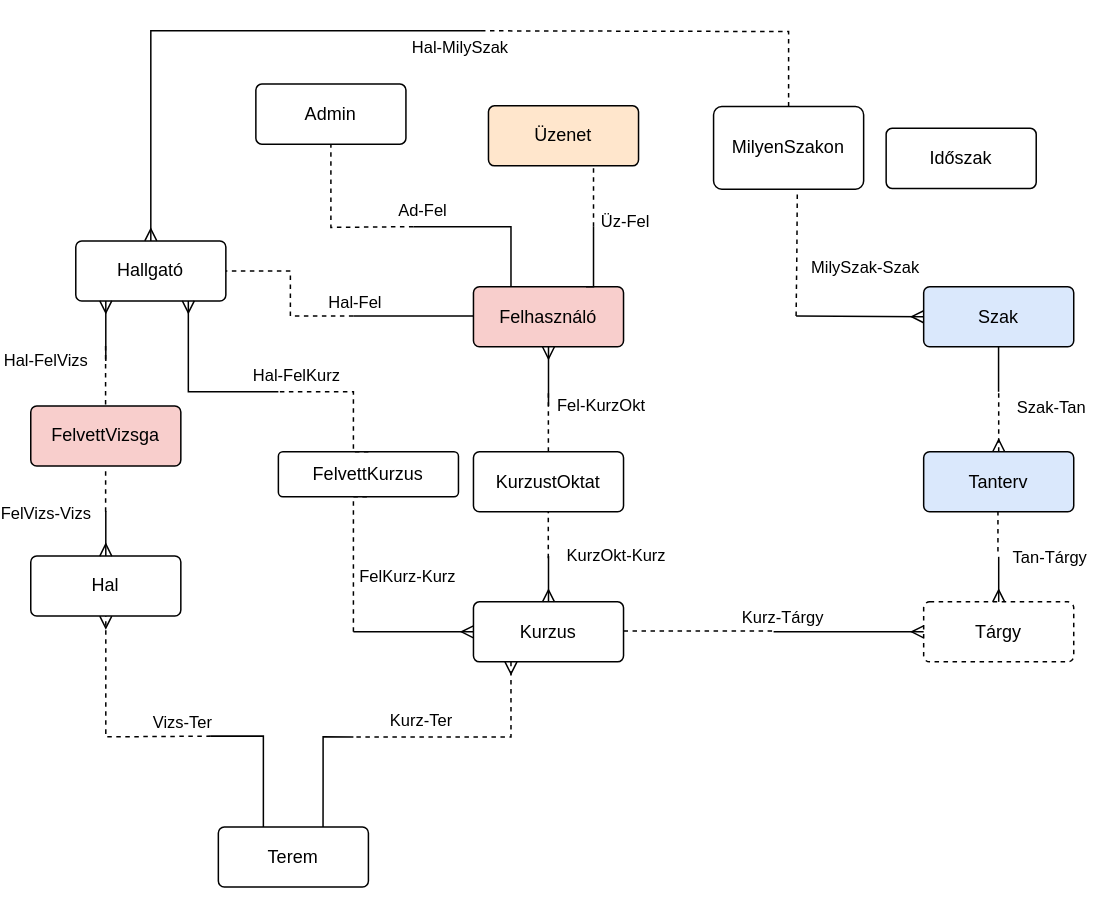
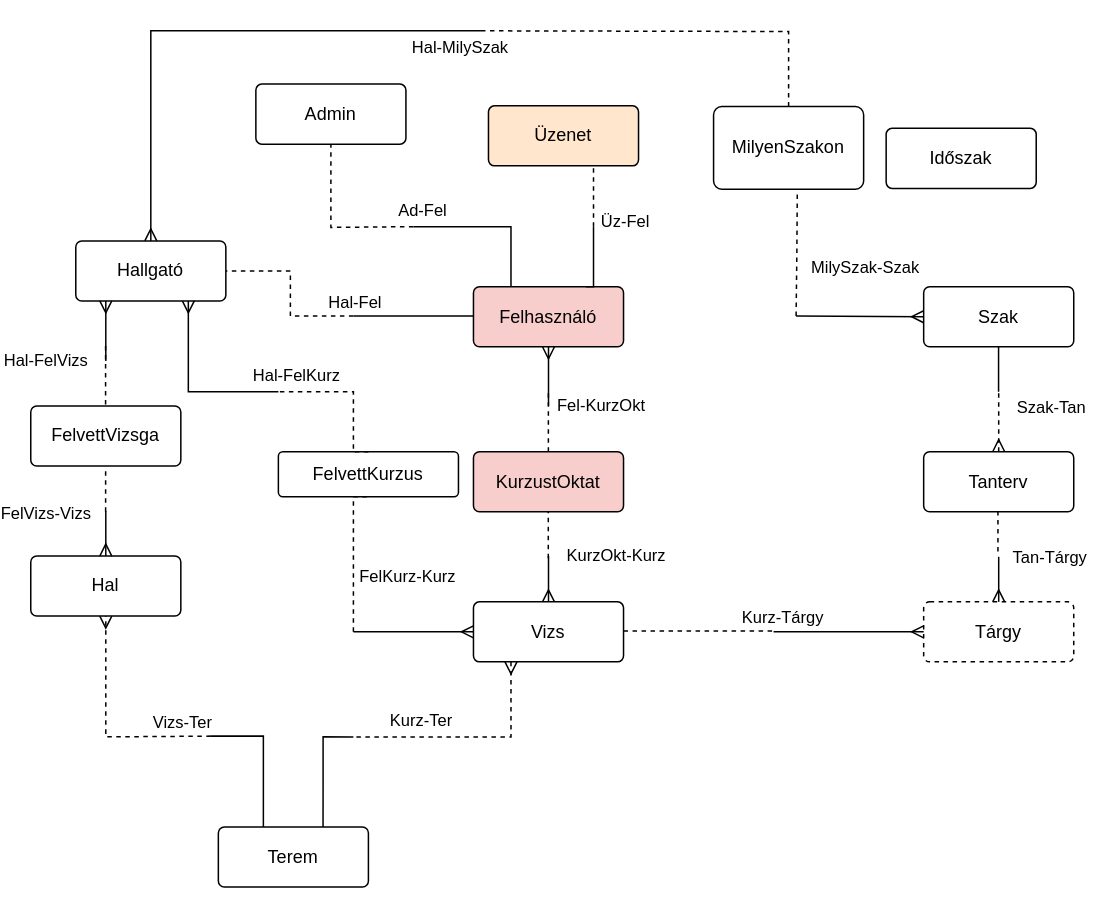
- <mxCell id="6" value="Szak" style="rounded=1;arcSize=10;whiteSpace=wrap;html=1;align=center;fillColor=#dae8fc;" parent="1" vertex="1"><mxGeometry x="615" y="190.52" width="100" height="40" as="geometry" /></mxCell>
+ <mxCell id="6" value="Szak" style="rounded=1;arcSize=10;whiteSpace=wrap;html=1;align=center;" parent="1" vertex="1"><mxGeometry x="615" y="190.52" width="100" height="40" as="geometry" /></mxCell>
- <mxCell id="31" value="FelvettVizsga" style="rounded=1;arcSize=10;whiteSpace=wrap;html=1;align=center;fillColor=#f8cecc;" parent="1" vertex="1"><mxGeometry x="20" y="270" width="100" height="40" as="geometry" /></mxCell>
+ <mxCell id="31" value="FelvettVizsga" style="rounded=1;arcSize=10;whiteSpace=wrap;html=1;align=center;" parent="1" vertex="1"><mxGeometry x="20" y="270" width="100" height="40" as="geometry" /></mxCell>
- <mxCell id="28" value="KurzustOktat" style="rounded=1;arcSize=10;whiteSpace=wrap;html=1;align=center;" parent="1" vertex="1"><mxGeometry x="315" y="300.52" width="100" height="40" as="geometry" /></mxCell>
+ <mxCell id="28" value="KurzustOktat" style="rounded=1;arcSize=10;whiteSpace=wrap;html=1;align=center;fillColor=#f8cecc;" parent="1" vertex="1"><mxGeometry x="315" y="300.52" width="100" height="40" as="geometry" /></mxCell>
- <mxCell id="49" value="Tanterv" style="rounded=1;arcSize=10;whiteSpace=wrap;html=1;align=center;fillColor=#dae8fc;" parent="1" vertex="1"><mxGeometry x="615" y="300.52" width="100" height="40" as="geometry" /></mxCell>
+ <mxCell id="49" value="Tanterv" style="rounded=1;arcSize=10;whiteSpace=wrap;html=1;align=center;" parent="1" vertex="1"><mxGeometry x="615" y="300.52" width="100" height="40" as="geometry" /></mxCell>
- <mxCell id="15" value="Kurzus" style="rounded=1;arcSize=10;whiteSpace=wrap;html=1;align=center;" parent="1" vertex="1"><mxGeometry x="315" y="400.52" width="100" height="40" as="geometry" /></mxCell>
+ <mxCell id="15" value="Vizs" style="rounded=1;arcSize=10;whiteSpace=wrap;html=1;align=center;" parent="1" vertex="1"><mxGeometry x="315" y="400.52" width="100" height="40" as="geometry" /></mxCell>
